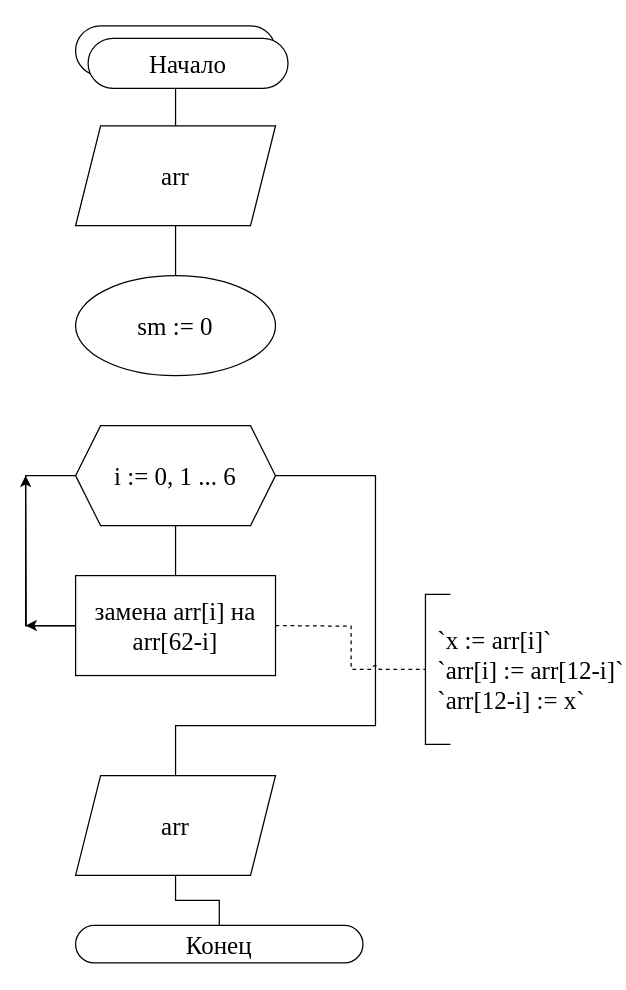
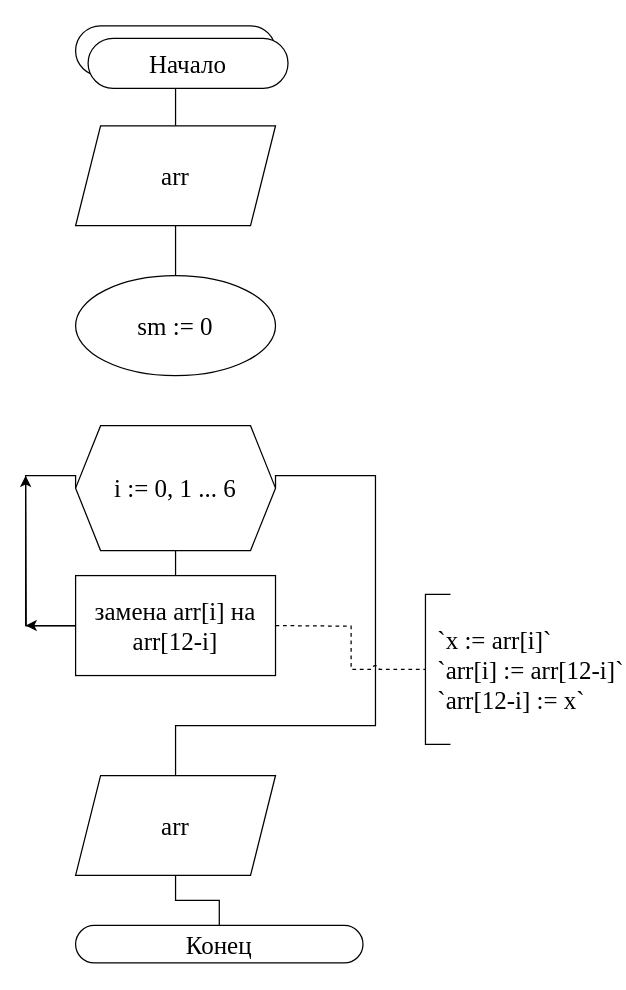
- <mxCell id="9" value="i := 0, 1 ... 6" style="shape=hexagon;perimeter=hexagonPerimeter2;whiteSpace=wrap;html=1;fixedSize=1;size=20;fontFamily=Times New Roman;fontStyle=0;fontSize=20;" parent="1" vertex="1"><mxGeometry x="60" y="340" width="160" height="80" as="geometry" /></mxCell>
+ <mxCell id="9" value="i := 0, 1 ... 6" style="shape=hexagon;perimeter=hexagonPerimeter2;whiteSpace=wrap;html=1;fixedSize=1;size=20;fontFamily=Times New Roman;fontStyle=0;fontSize=20;" parent="1" vertex="1"><mxGeometry x="60" y="340" width="160" height="100" as="geometry" /></mxCell>
- <mxCell id="13" value="замена arr[i] на arr[62-i]" style="rounded=0;whiteSpace=wrap;html=1;fontFamily=Times New Roman;fontStyle=0;fontSize=20;" parent="1" vertex="1"><mxGeometry x="60" y="460" width="160" height="80" as="geometry" /></mxCell>
+ <mxCell id="13" value="замена arr[i] на arr[12-i]" style="rounded=0;whiteSpace=wrap;html=1;fontFamily=Times New Roman;fontStyle=0;fontSize=20;" parent="1" vertex="1"><mxGeometry x="60" y="460" width="160" height="80" as="geometry" /></mxCell>
